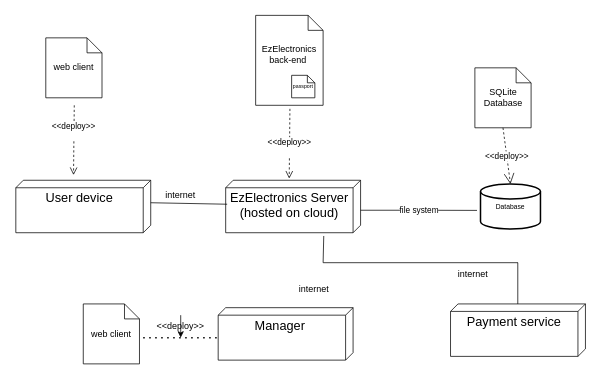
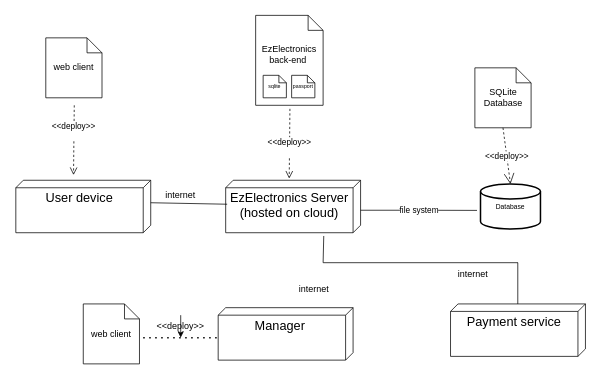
+ <mxCell id="5" value="&lt;div style=&quot;&quot;&gt;&lt;font style=&quot;font-size: 7px;&quot;&gt;sqlite&lt;/font&gt;&lt;/div&gt;" style="shape=note;size=10;whiteSpace=wrap;html=1;fontSize=8;" parent="1" vertex="1"><mxGeometry x="350" y="100" width="31" height="30" as="geometry" /></mxCell>
